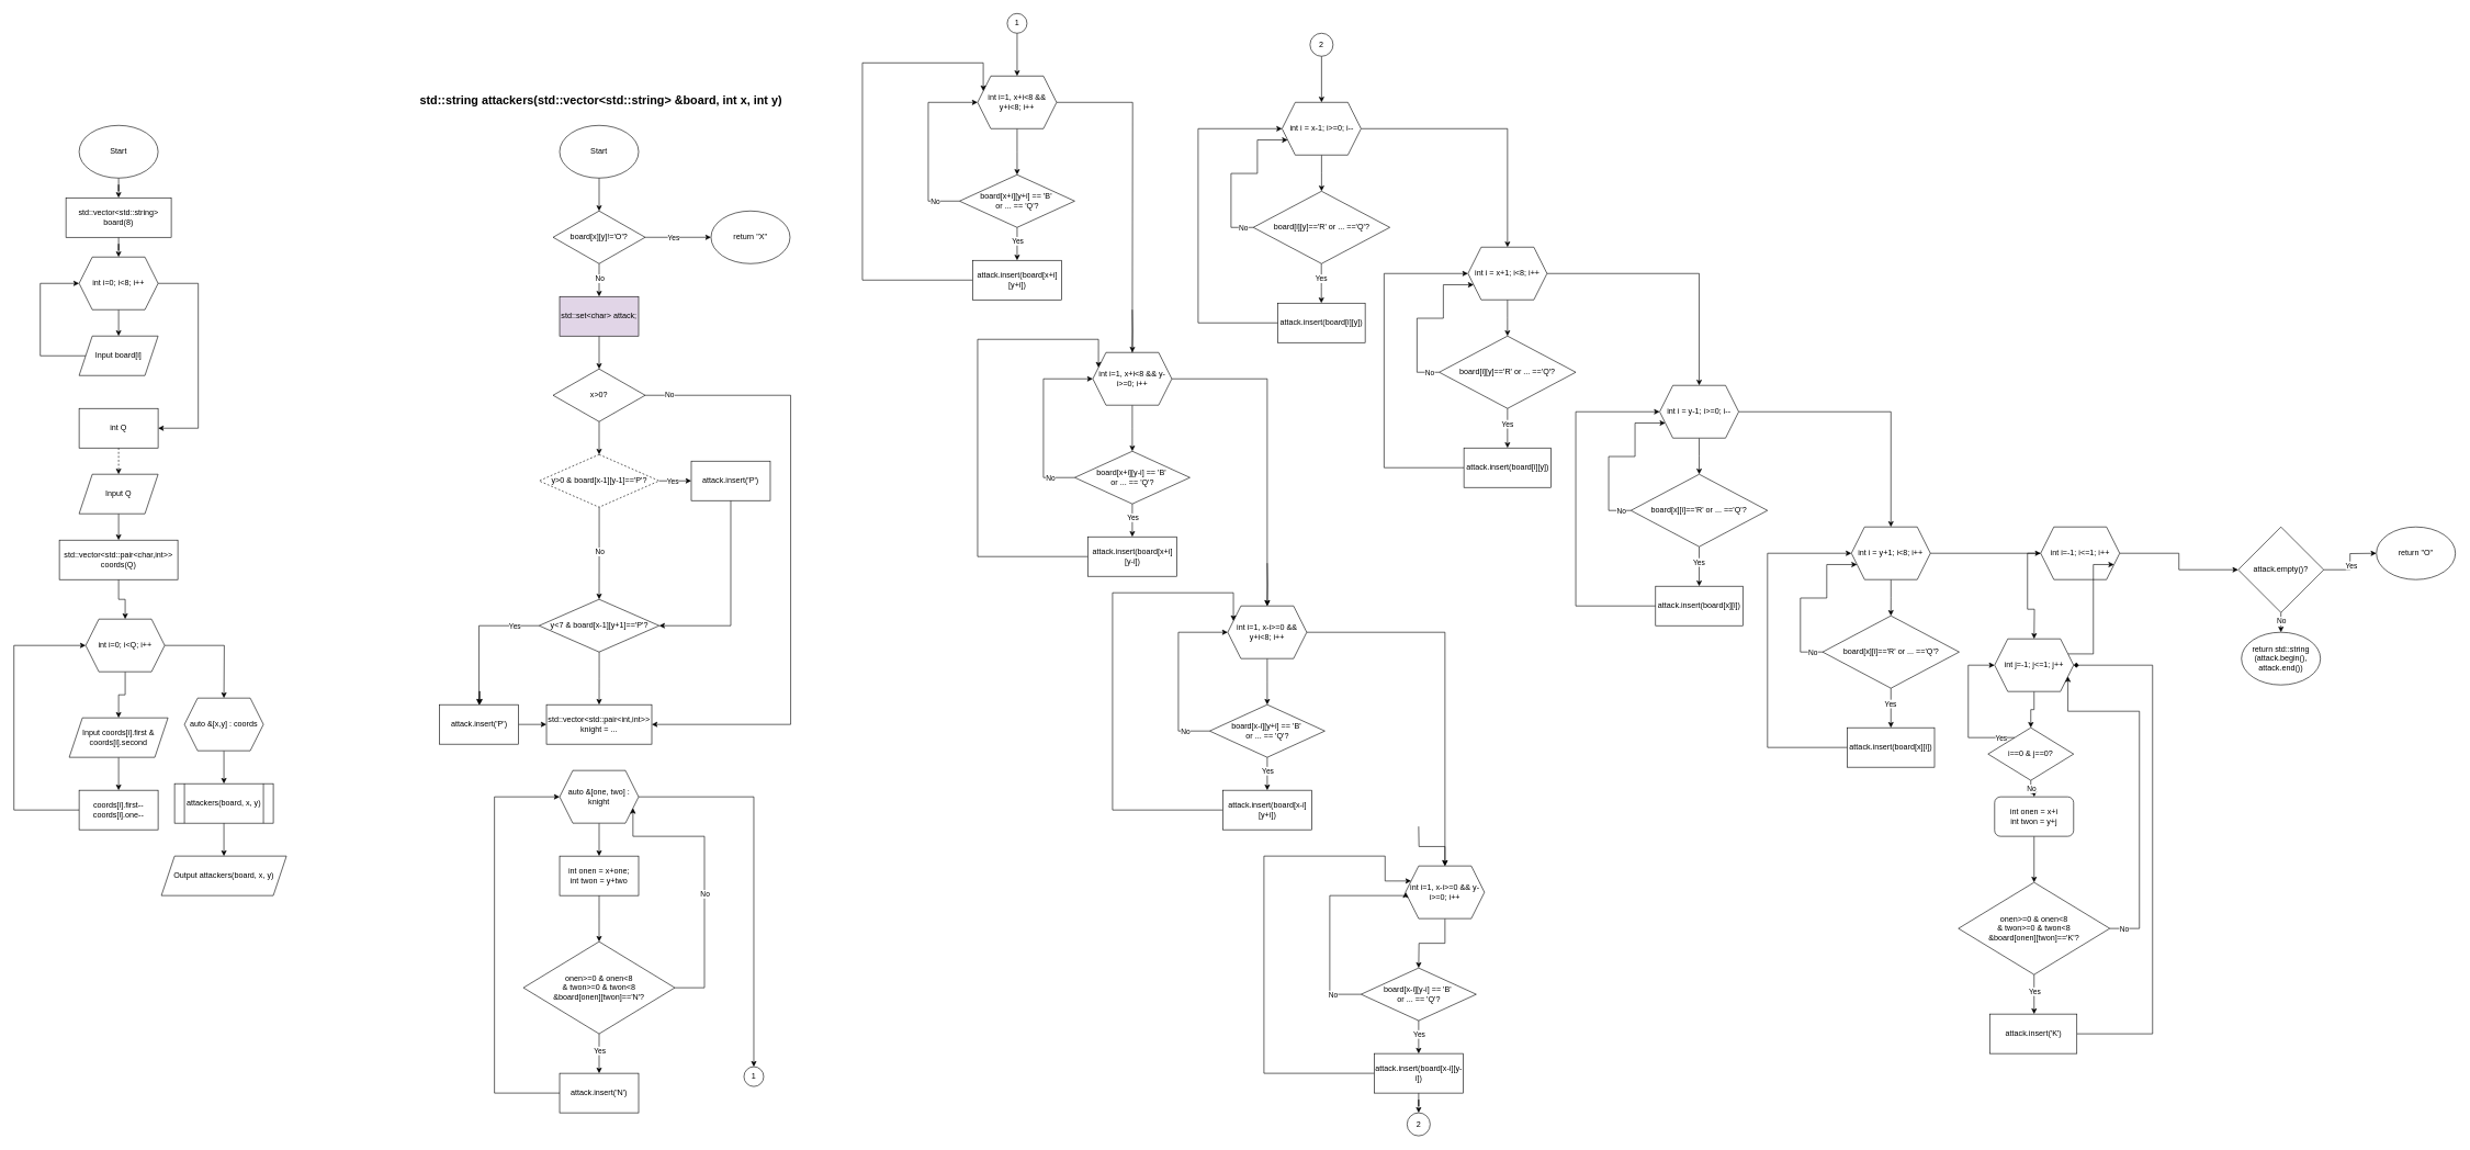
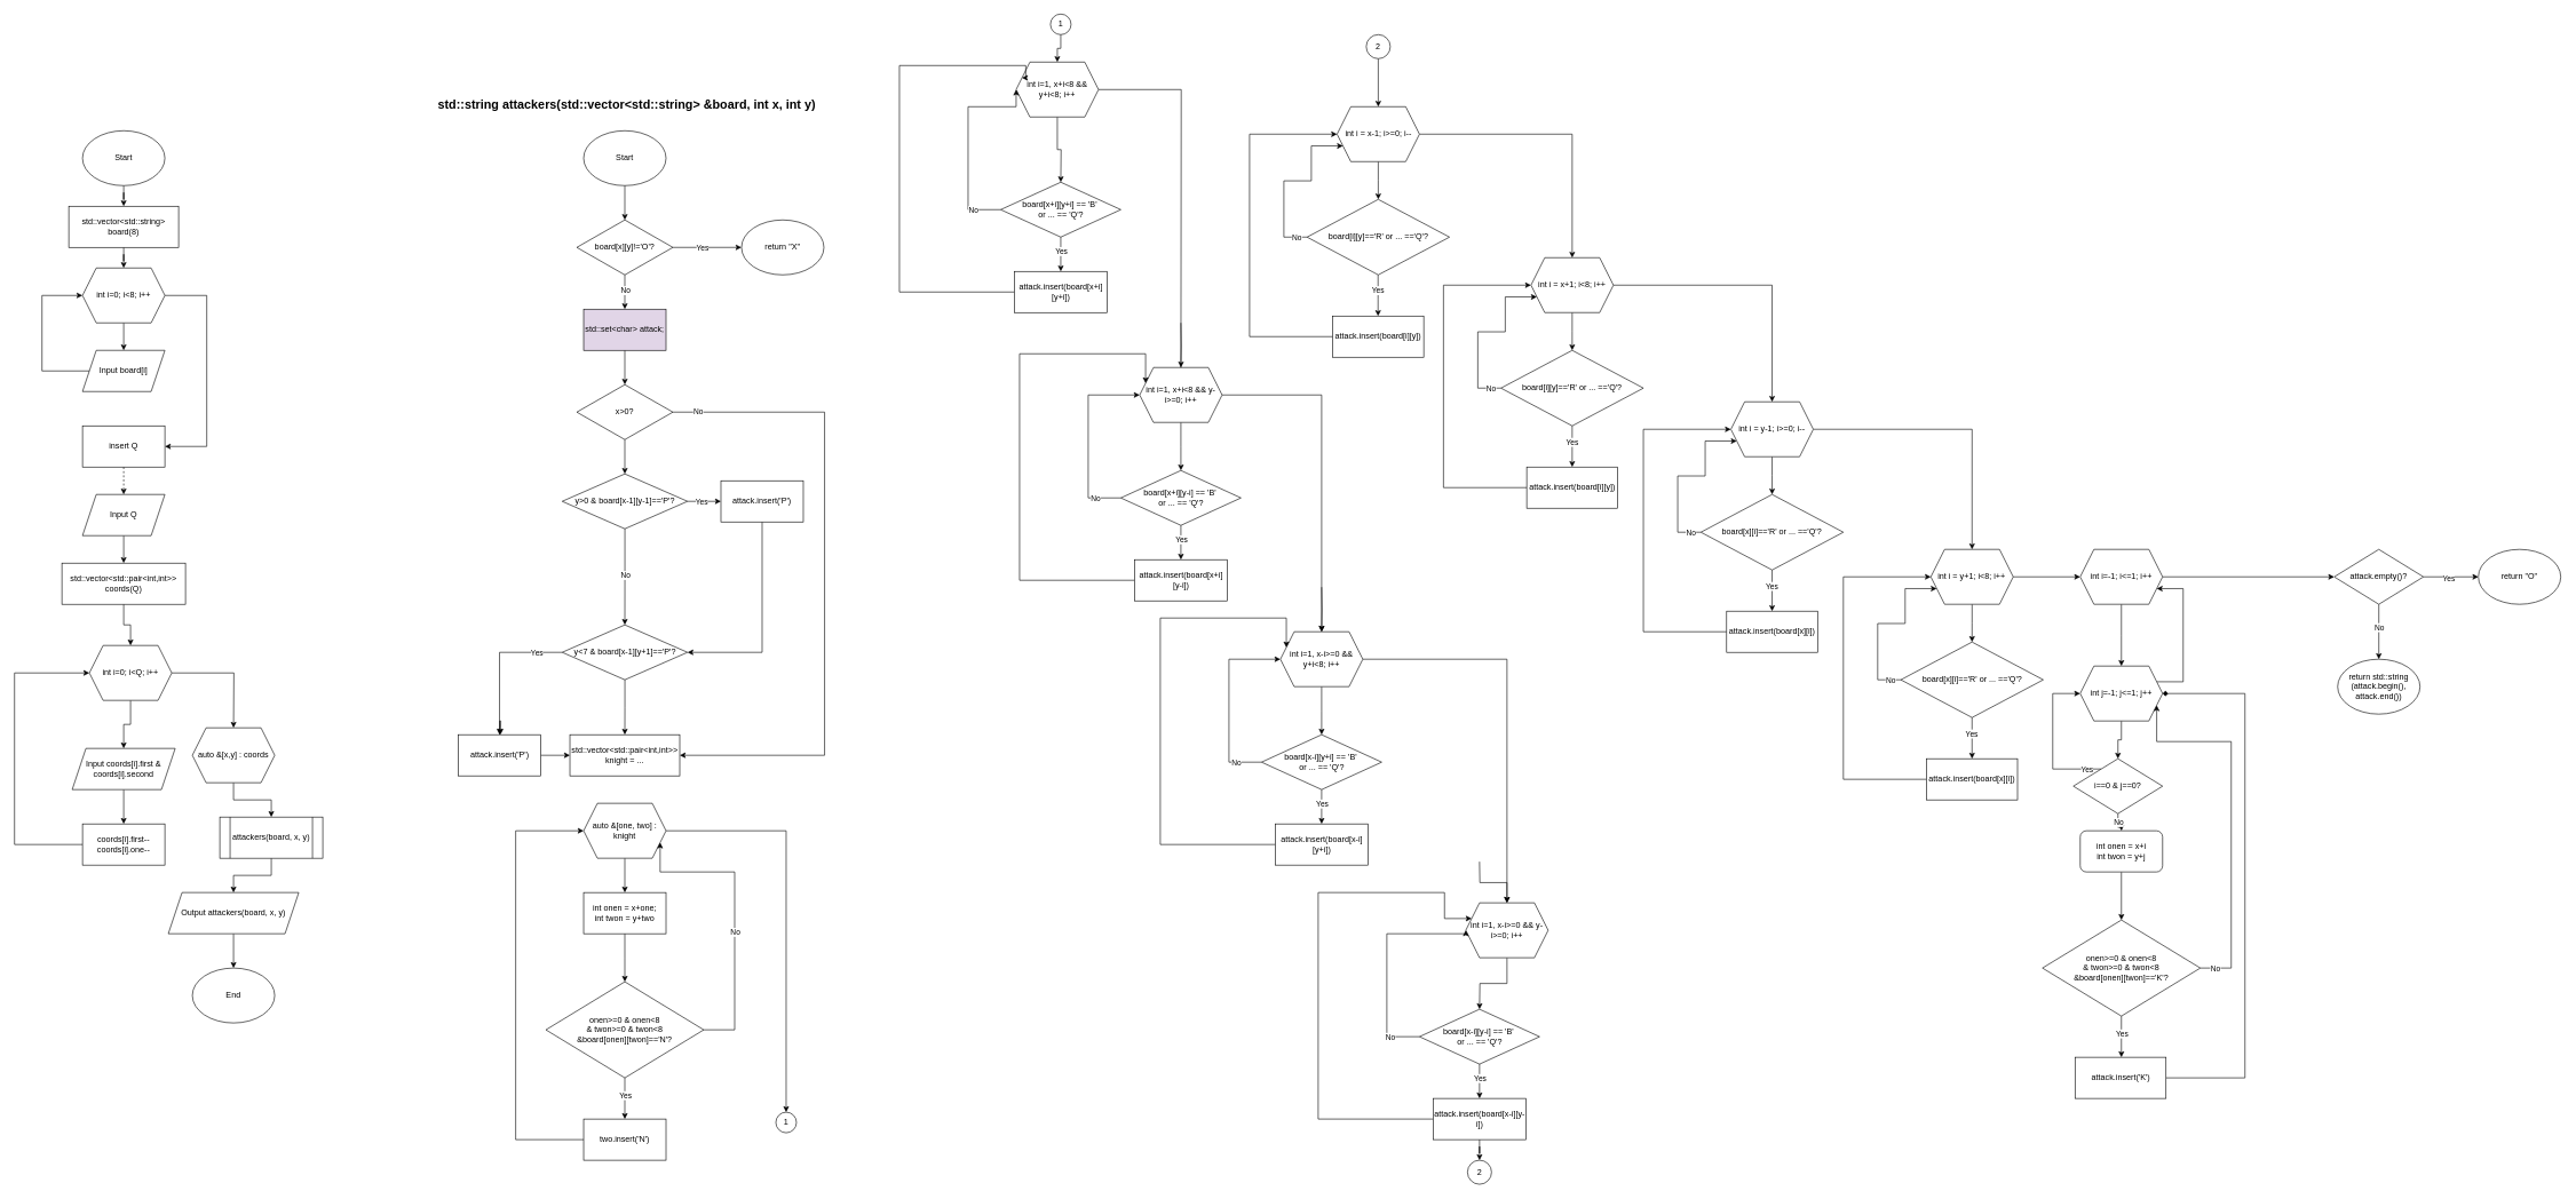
- <mxCell id="78" value="int i=1, x+i&amp;lt;8 &amp;amp;&amp;amp; y+i&amp;lt;8; i++" style="shape=hexagon;perimeter=hexagonPerimeter2;whiteSpace=wrap;html=1;fixedSize=1;" vertex="1" parent="1"><mxGeometry x="1484" y="115" width="120" height="80" as="geometry" /></mxCell>
+ <mxCell id="78" value="int i=1, x+i&amp;lt;8 &amp;amp;&amp;amp; y+i&amp;lt;8; i++" style="shape=hexagon;perimeter=hexagonPerimeter2;whiteSpace=wrap;html=1;fixedSize=1;" vertex="1" parent="1"><mxGeometry x="1479" y="90" width="120" height="80" as="geometry" /></mxCell>
- <mxCell id="12" value="int Q" style="rounded=0;whiteSpace=wrap;html=1;" vertex="1" parent="1"><mxGeometry x="119" y="620" width="120" height="60" as="geometry" /></mxCell>
+ <mxCell id="12" value="insert Q" style="rounded=0;whiteSpace=wrap;html=1;" vertex="1" parent="1"><mxGeometry x="119" y="620" width="120" height="60" as="geometry" /></mxCell>
- <mxCell id="50" value="y&amp;gt;0 &amp;amp; board[x-1][y-1]=='P'?" style="rhombus;whiteSpace=wrap;html=1;dashed=1;" vertex="1" parent="1"><mxGeometry x="817.75" y="690" width="182.5" height="80" as="geometry" /></mxCell>
+ <mxCell id="50" value="y&amp;gt;0 &amp;amp; board[x-1][y-1]=='P'?" style="rhombus;whiteSpace=wrap;html=1;" vertex="1" parent="1"><mxGeometry x="817.75" y="690" width="182.5" height="80" as="geometry" /></mxCell>
- <mxCell id="164" value="int i=-1; i&amp;lt;=1; i++" style="shape=hexagon;perimeter=hexagonPerimeter2;whiteSpace=wrap;html=1;fixedSize=1;" vertex="1" parent="1"><mxGeometry x="3099" y="800" width="120" height="80" as="geometry" /></mxCell>
+ <mxCell id="164" value="int i=-1; i&amp;lt;=1; i++" style="shape=hexagon;perimeter=hexagonPerimeter2;whiteSpace=wrap;html=1;fixedSize=1;" vertex="1" parent="1"><mxGeometry x="3029" y="800" width="120" height="80" as="geometry" /></mxCell>
- <mxCell id="16" value="std::vector&amp;lt;std::pair&amp;lt;char,int&amp;gt;&amp;gt; coords(Q)" style="rounded=0;whiteSpace=wrap;html=1;" vertex="1" parent="1"><mxGeometry x="89" y="820" width="180" height="60" as="geometry" /></mxCell>
+ <mxCell id="16" value="std::vector&amp;lt;std::pair&amp;lt;int,int&amp;gt;&amp;gt; coords(Q)" style="rounded=0;whiteSpace=wrap;html=1;" vertex="1" parent="1"><mxGeometry x="89" y="820" width="180" height="60" as="geometry" /></mxCell>
- <mxCell id="186" value="attack.empty()?" style="rhombus;whiteSpace=wrap;html=1;" vertex="1" parent="1"><mxGeometry x="3399" y="800" width="130" height="130" as="geometry" /></mxCell>
+ <mxCell id="186" value="attack.empty()?" style="rhombus;whiteSpace=wrap;html=1;" vertex="1" parent="1"><mxGeometry x="3399" y="800" width="130" height="80" as="geometry" /></mxCell>
- <mxCell id="27" value="attackers(board, x, y)" style="shape=process;whiteSpace=wrap;html=1;backgroundOutline=1;" vertex="1" parent="1"><mxGeometry x="264" y="1190" width="150" height="60" as="geometry" /></mxCell>
+ <mxCell id="27" value="attackers(board, x, y)" style="shape=process;whiteSpace=wrap;html=1;backgroundOutline=1;" vertex="1" parent="1"><mxGeometry x="319" y="1190" width="150" height="60" as="geometry" /></mxCell>
+ <mxCell id="28" value="" style="edgeStyle=orthogonalEdgeStyle;rounded=0;orthogonalLoop=1;jettySize=auto;html=1;" edge="1" parent="1" source="29" target="30"><mxGeometry relative="1" as="geometry" /></mxCell>
+ <mxCell id="30" value="End" style="ellipse;whiteSpace=wrap;html=1;" vertex="1" parent="1"><mxGeometry x="279" y="1410" width="120" height="80" as="geometry" /></mxCell>
- <mxCell id="72" value="attack.insert('N')" style="rounded=0;whiteSpace=wrap;html=1;" vertex="1" parent="1"><mxGeometry x="849" y="1630" width="120" height="60" as="geometry" /></mxCell>
+ <mxCell id="72" value="two.insert('N')" style="rounded=0;whiteSpace=wrap;html=1;" vertex="1" parent="1"><mxGeometry x="849" y="1630" width="120" height="60" as="geometry" /></mxCell>
